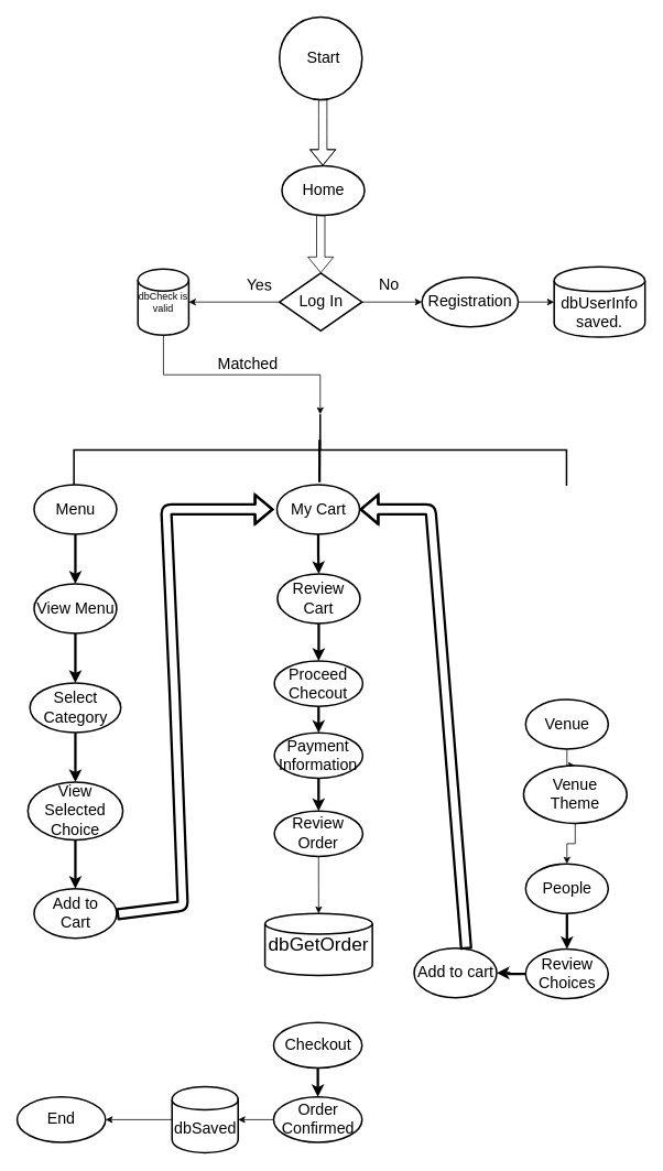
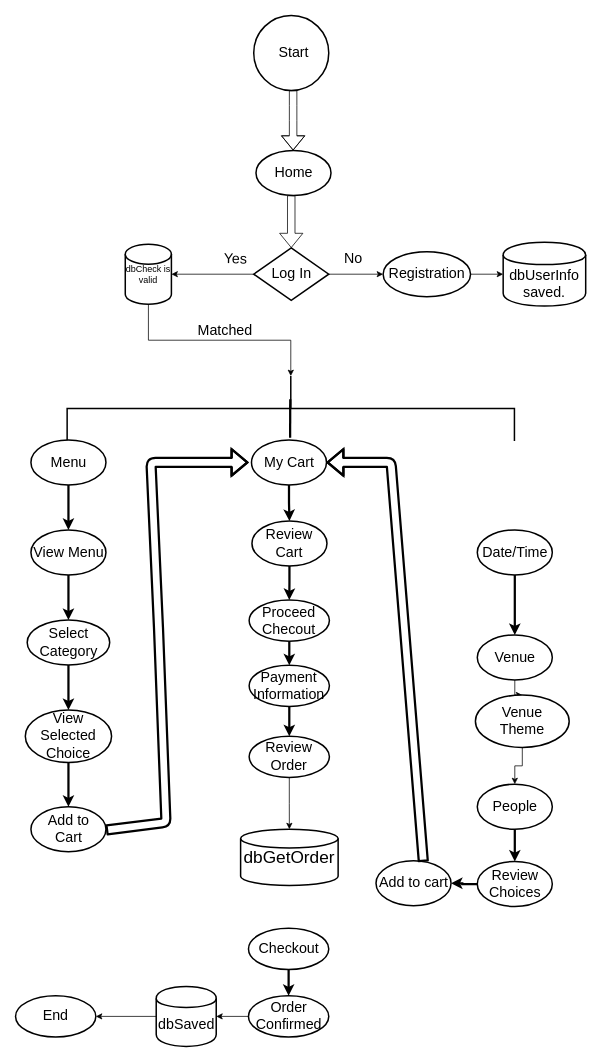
+ <mxCell id="18" value="Date/Time" style="strokeWidth=2;html=1;shape=mxgraph.flowchart.start_1;whiteSpace=wrap;fontSize=19;" parent="1" vertex="1"><mxGeometry x="635.5" y="705.87" width="100" height="60" as="geometry" /></mxCell>
+ <mxCell id="17" value="" style="edgeStyle=orthogonalEdgeStyle;rounded=0;orthogonalLoop=1;jettySize=auto;html=1;strokeWidth=3;fontSize=19;" parent="1" source="18" target="26" edge="1"><mxGeometry relative="1" as="geometry" /></mxCell>
